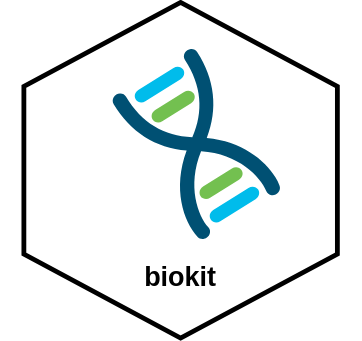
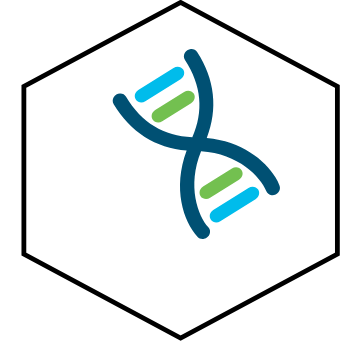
- <mxCell id="7" value="biokit" style="text;html=1;strokeColor=none;fillColor=none;align=center;verticalAlign=middle;whiteSpace=wrap;rounded=0;fontFamily=arial;fontSize=45;fontStyle=1" vertex="1" parent="1"><mxGeometry x="190.38" y="420" width="220" height="80" as="geometry" /></mxCell>
